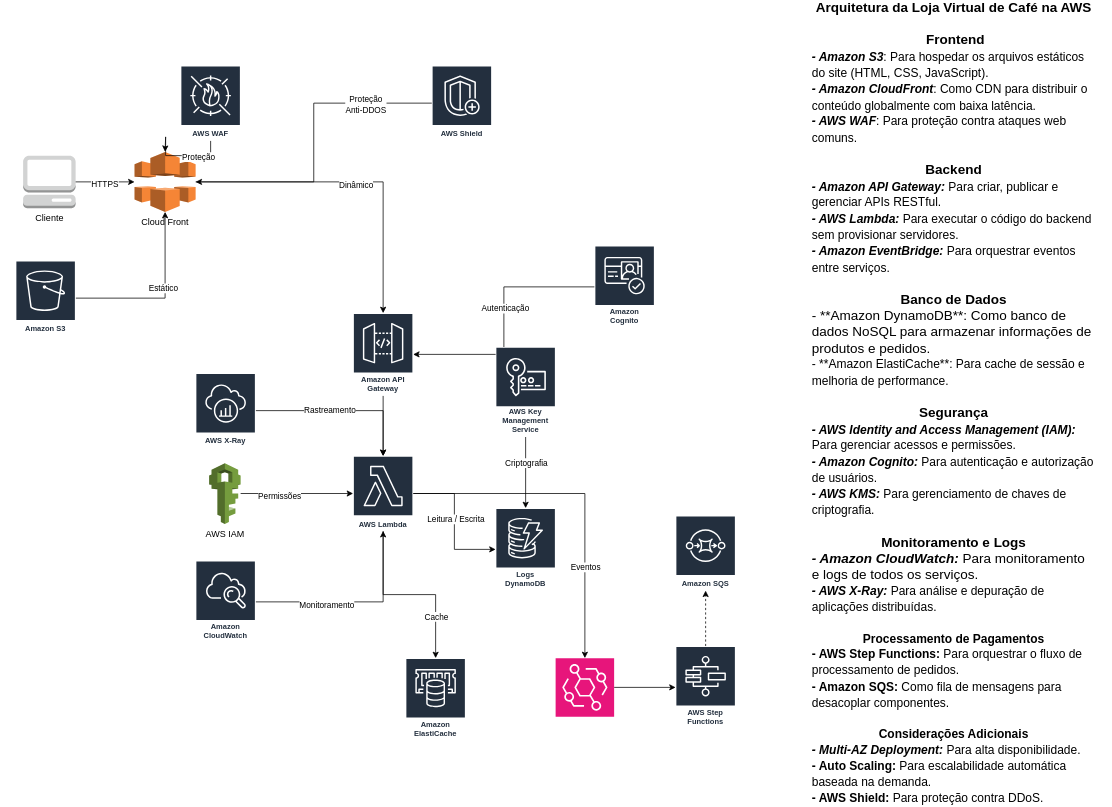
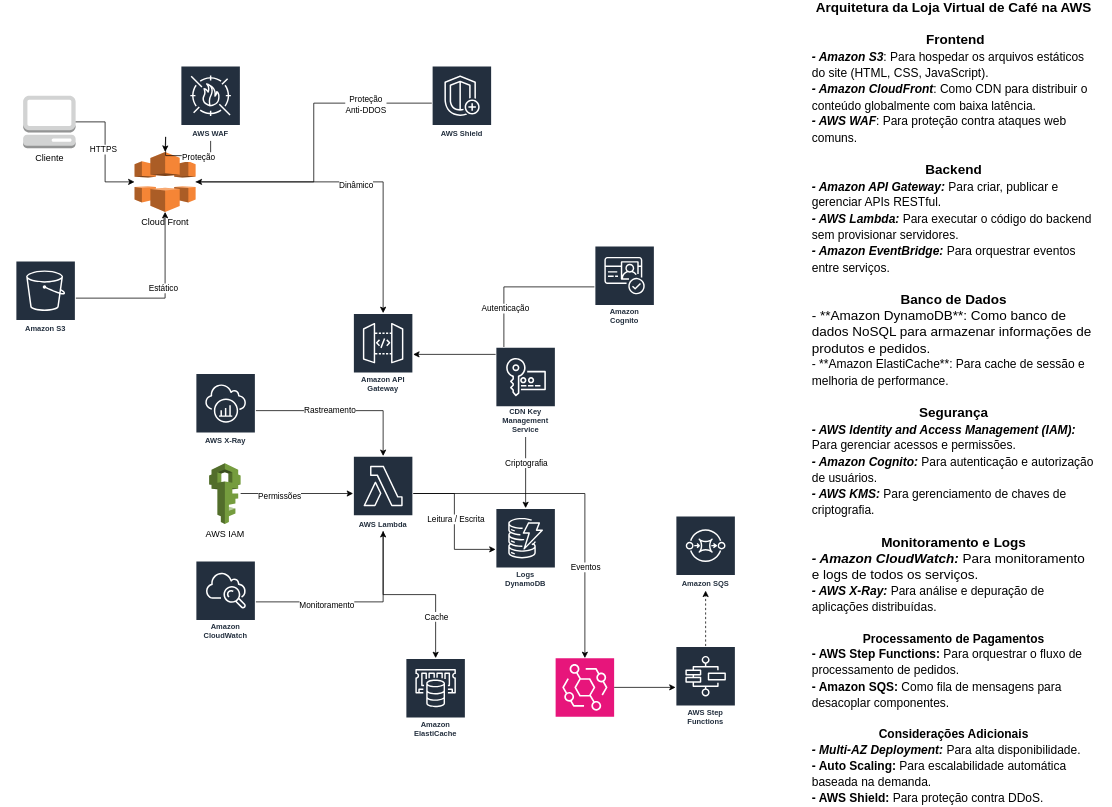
- <mxCell id="5" value="Cliente" style="outlineConnect=0;dashed=0;verticalLabelPosition=bottom;verticalAlign=top;align=center;html=1;shape=mxgraph.aws3.management_console;fillColor=#D2D3D3;gradientColor=none;" parent="1" vertex="1"><mxGeometry x="30" y="140" width="70" height="70" as="geometry" /></mxCell>
+ <mxCell id="5" value="Cliente" style="outlineConnect=0;dashed=0;verticalLabelPosition=bottom;verticalAlign=top;align=center;html=1;shape=mxgraph.aws3.management_console;fillColor=#D2D3D3;gradientColor=none;" parent="1" vertex="1"><mxGeometry x="30" y="60" width="70" height="70" as="geometry" /></mxCell>
- <mxCell id="17" style="edgeStyle=orthogonalEdgeStyle;rounded=0;orthogonalLoop=1;jettySize=auto;html=1;" edge="1" parent="1" source="18" target="28"><mxGeometry relative="1" as="geometry" /></mxCell>
- <mxCell id="41" value="AWS Key Management Service" style="sketch=0;outlineConnect=0;fontColor=#232F3E;gradientColor=none;strokeColor=#ffffff;fillColor=#232F3E;dashed=0;verticalLabelPosition=middle;verticalAlign=bottom;align=center;html=1;whiteSpace=wrap;fontSize=10;fontStyle=1;spacing=3;shape=mxgraph.aws4.productIcon;prIcon=mxgraph.aws4.key_management_service;" vertex="1" parent="1"><mxGeometry x="660" y="395" width="80" height="120" as="geometry" /></mxCell>
+ <mxCell id="41" value="CDN Key Management Service" style="sketch=0;outlineConnect=0;fontColor=#232F3E;gradientColor=none;strokeColor=#ffffff;fillColor=#232F3E;dashed=0;verticalLabelPosition=middle;verticalAlign=bottom;align=center;html=1;whiteSpace=wrap;fontSize=10;fontStyle=1;spacing=3;shape=mxgraph.aws4.productIcon;prIcon=mxgraph.aws4.key_management_service;" vertex="1" parent="1"><mxGeometry x="660" y="395" width="80" height="120" as="geometry" /></mxCell>
